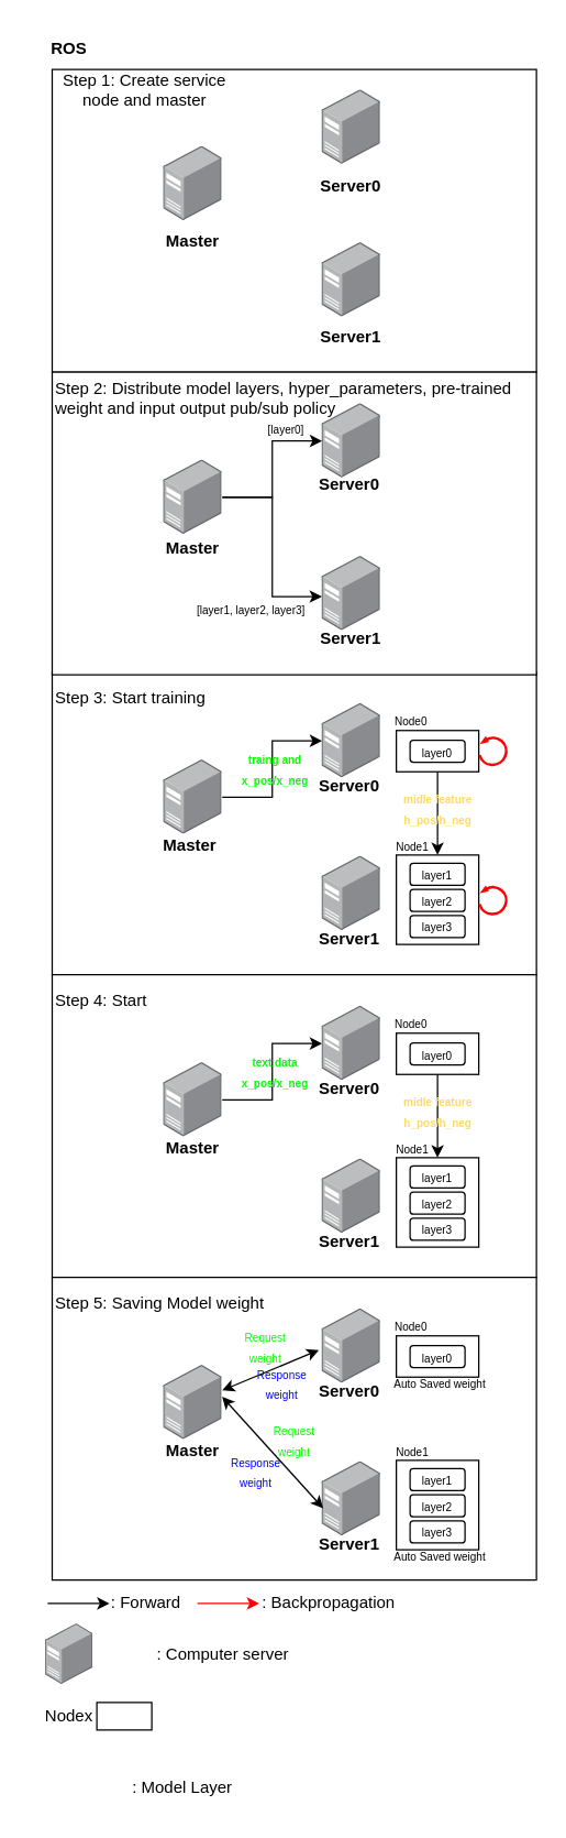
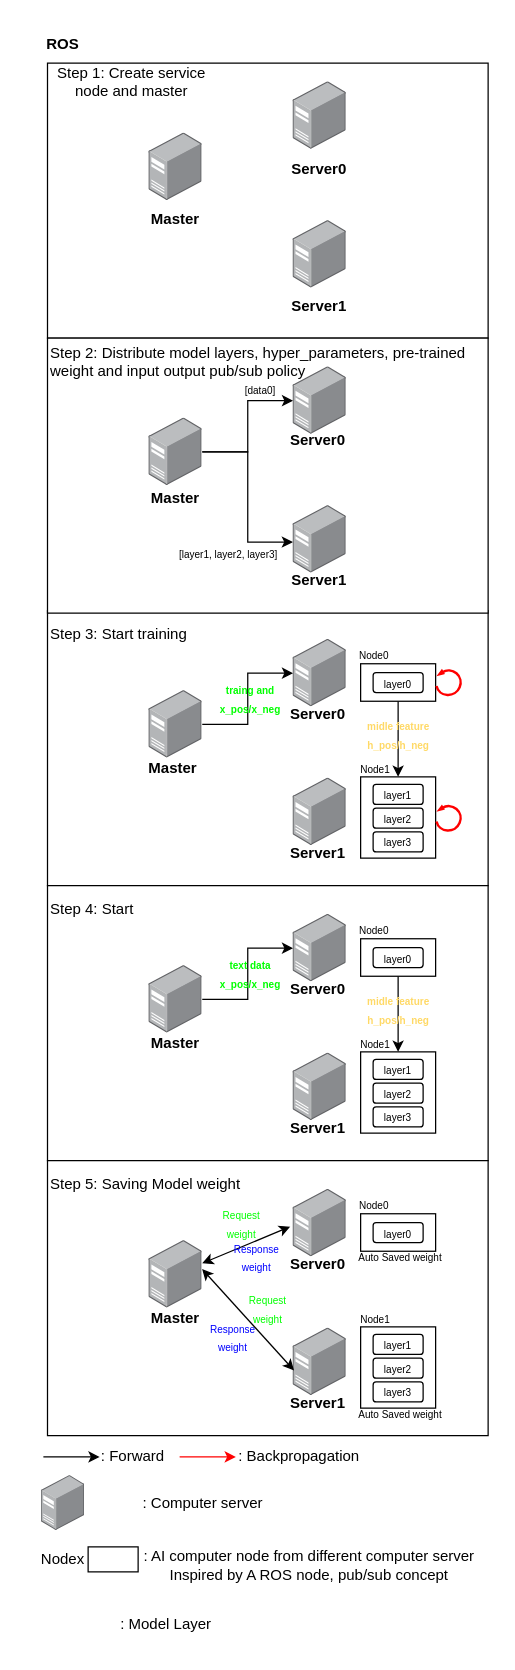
- <mxCell id="25" value="&lt;font style=&quot;font-size: 8px;&quot;&gt;[layer0]&lt;/font&gt;" style="text;html=1;strokeColor=none;fillColor=none;align=center;verticalAlign=middle;whiteSpace=wrap;rounded=0;" vertex="1" parent="1"><mxGeometry x="191.3" y="303" width="34" height="15" as="geometry" /></mxCell>
+ <mxCell id="25" value="&lt;font style=&quot;font-size: 8px;&quot;&gt;[data0]&lt;/font&gt;" style="text;html=1;strokeColor=none;fillColor=none;align=center;verticalAlign=middle;whiteSpace=wrap;rounded=0;" vertex="1" parent="1"><mxGeometry x="191.3" y="303" width="34" height="15" as="geometry" /></mxCell>
+ <mxCell id="71" value=": AI computer node from different computer server&lt;br&gt;Inspired by A ROS node, pub/sub concept" style="text;html=1;strokeColor=none;fillColor=none;align=center;verticalAlign=middle;whiteSpace=wrap;rounded=0;" vertex="1" parent="1"><mxGeometry x="112" y="1237" width="270" height="30" as="geometry" /></mxCell>
